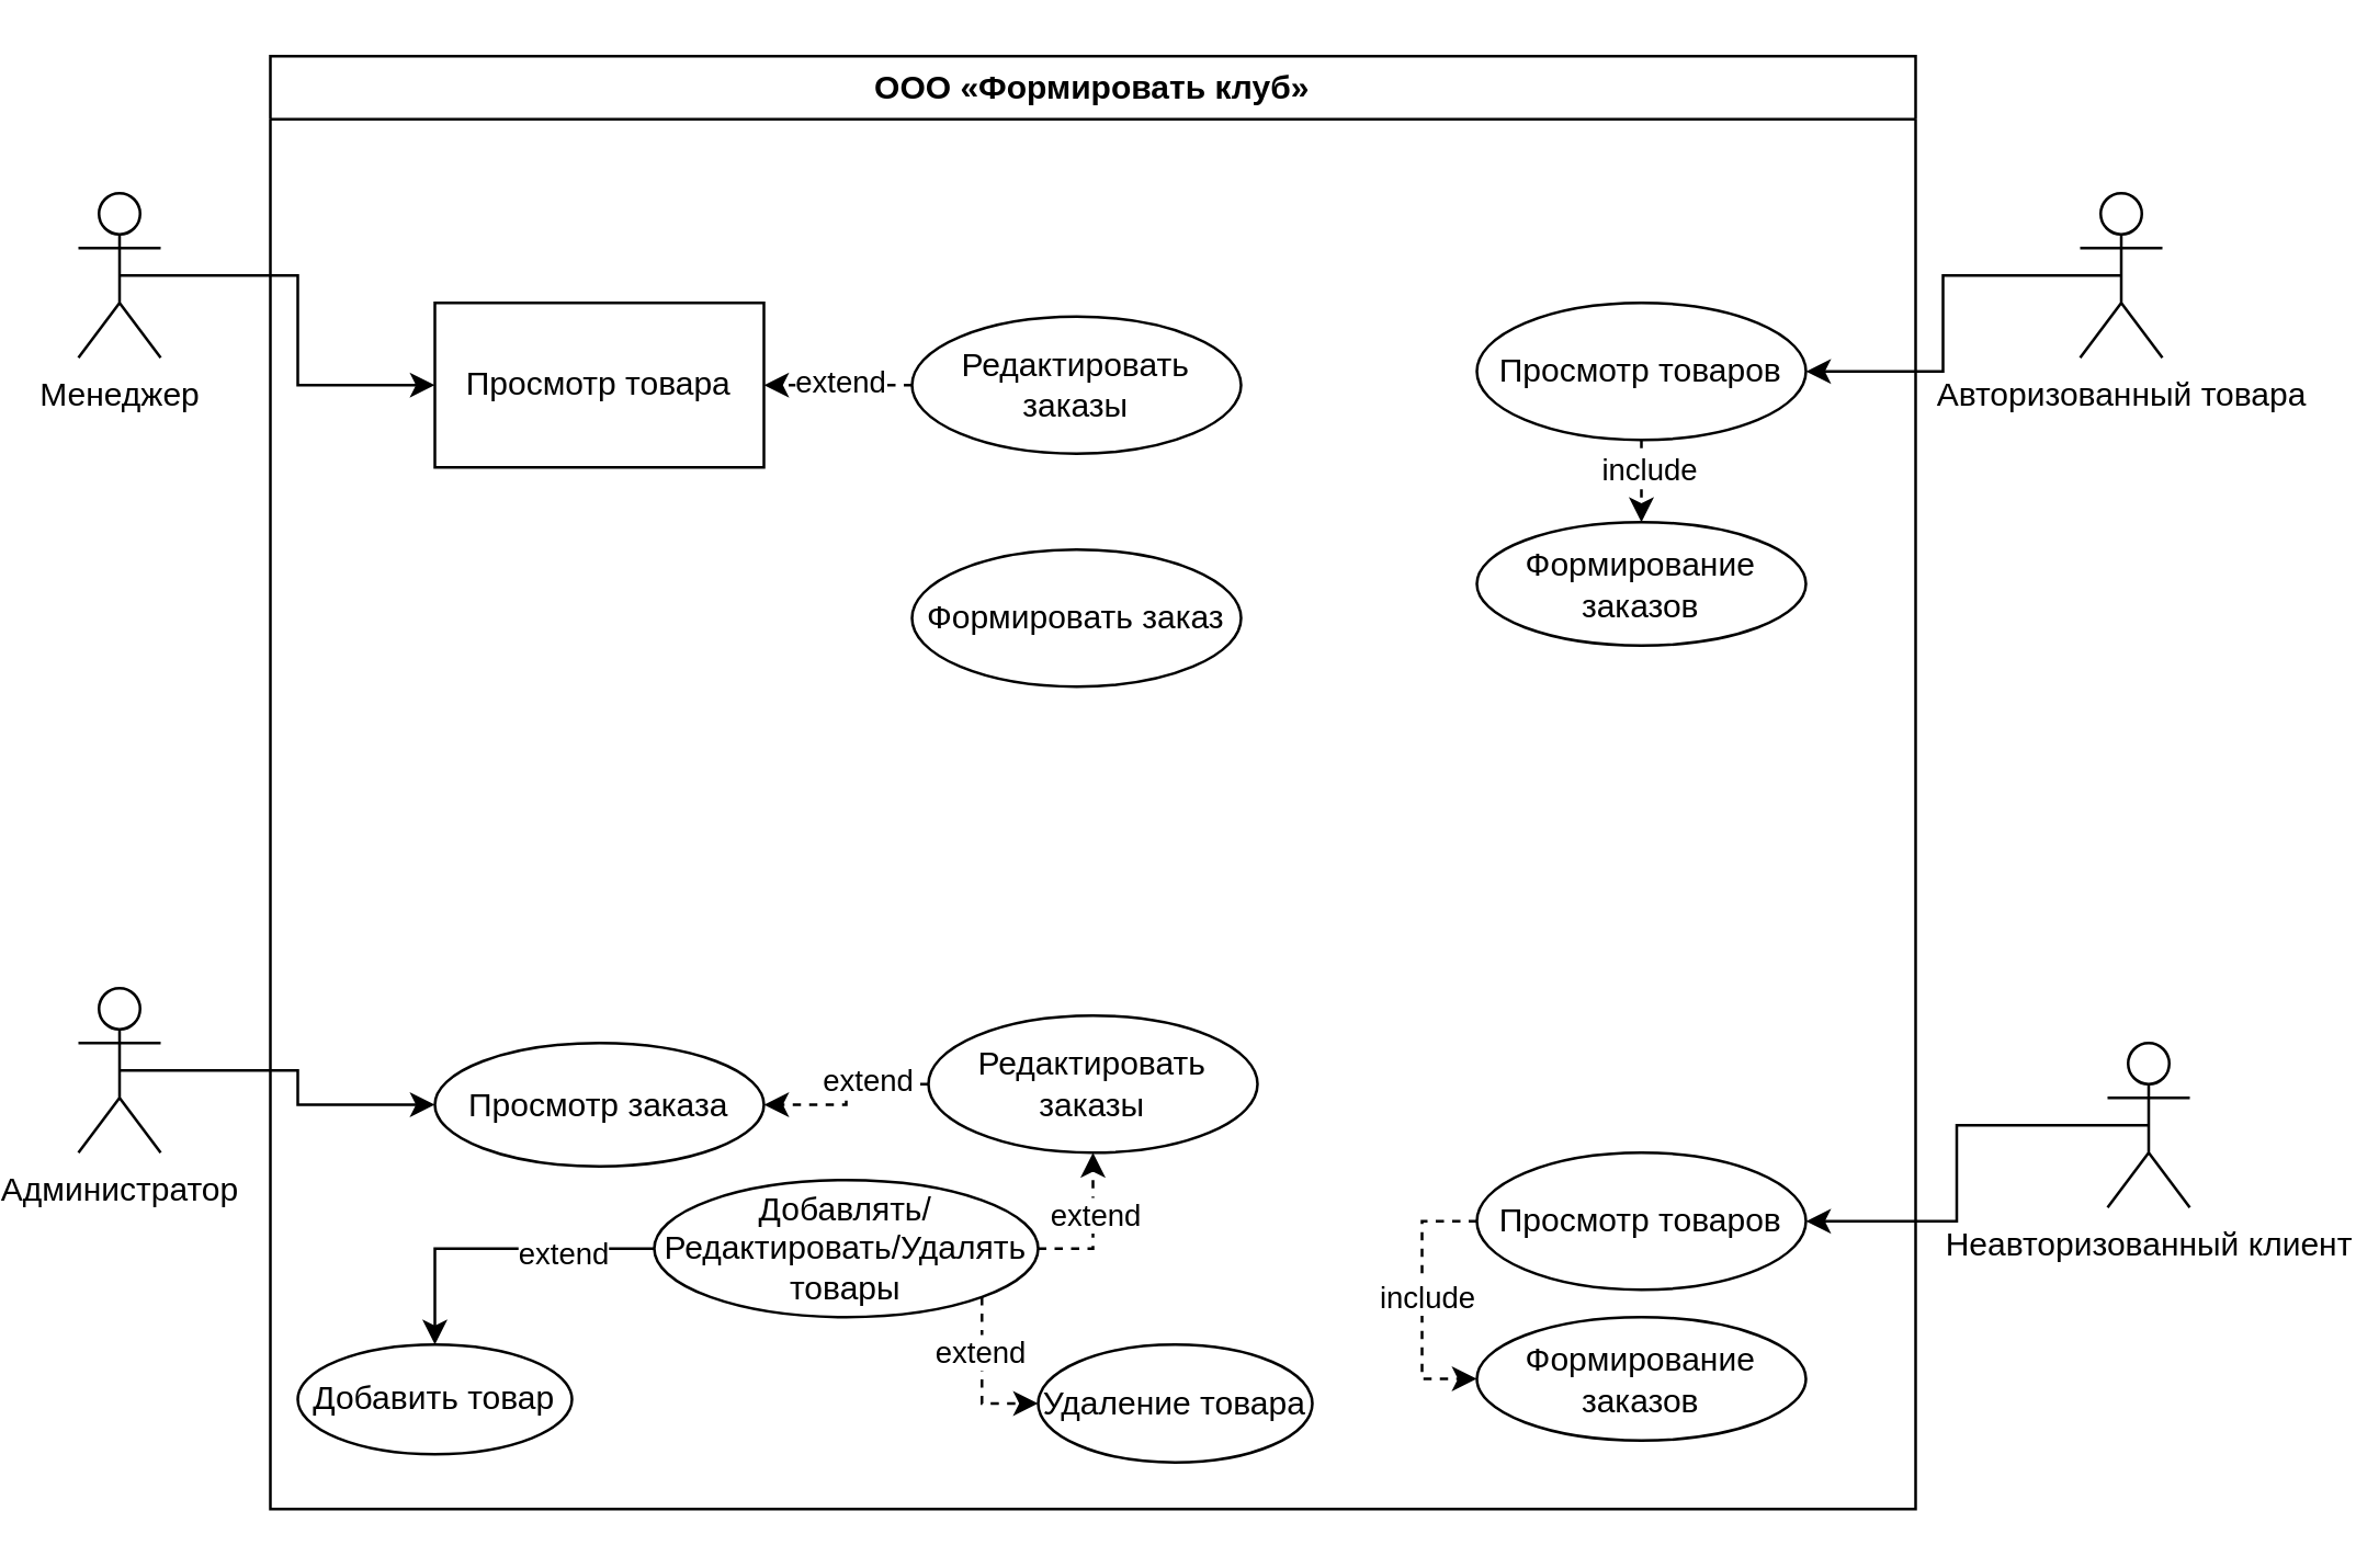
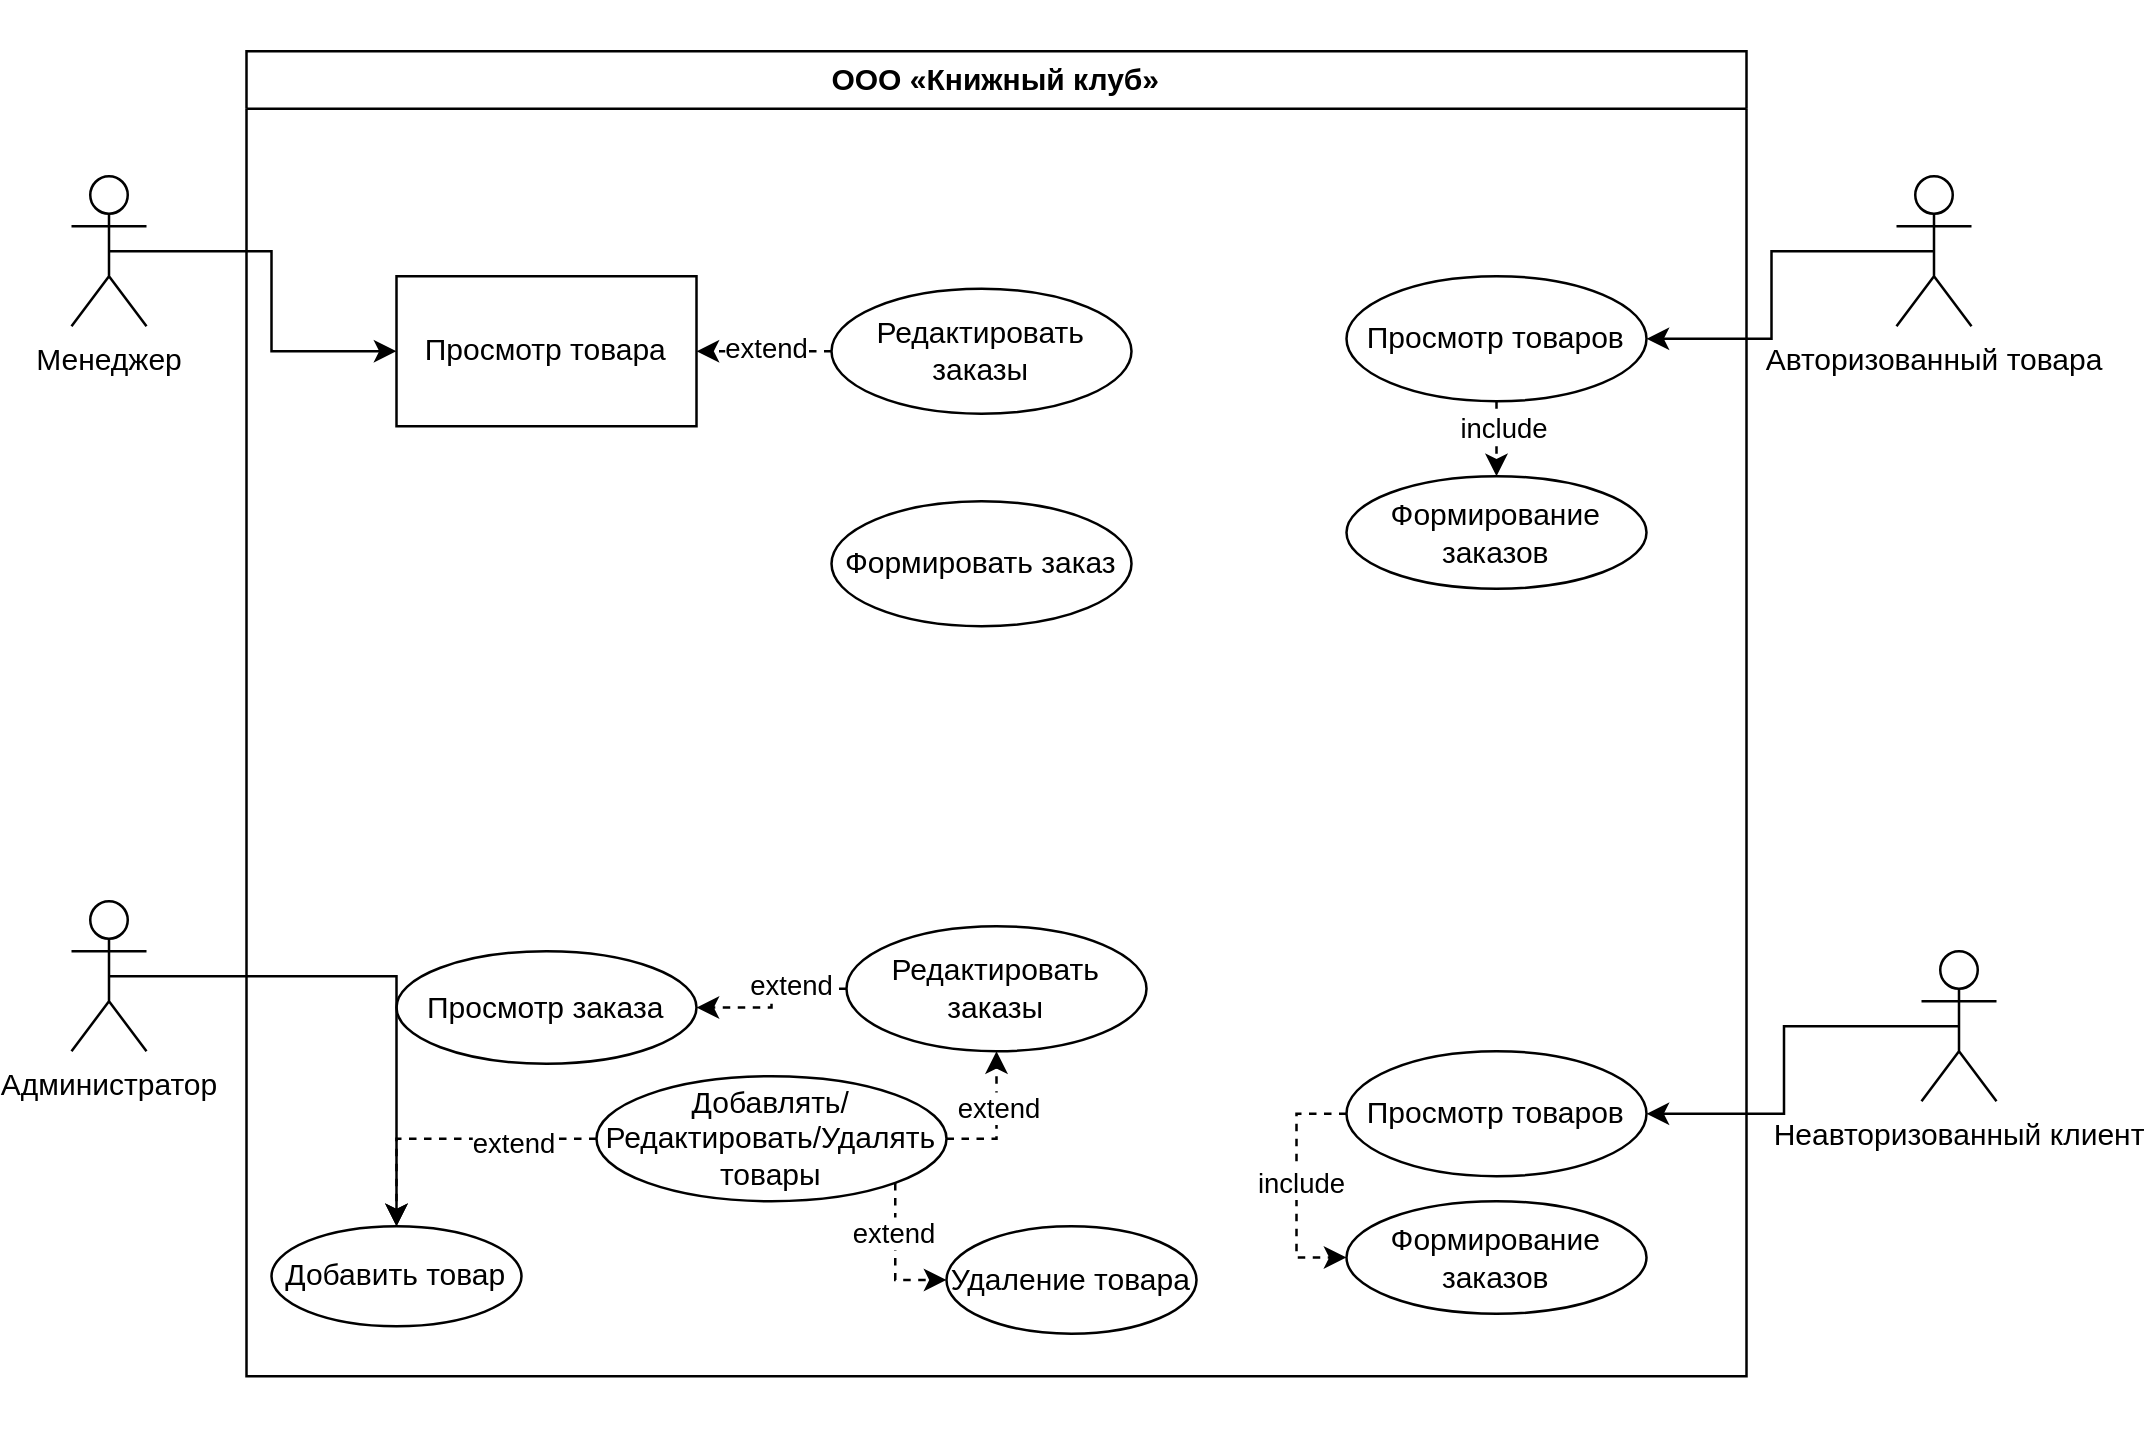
- <mxCell id="2" value="ООО «Формировать клуб»" style="swimlane;whiteSpace=wrap;html=1;" vertex="1" parent="1"><mxGeometry x="90" y="20" width="600" height="530" as="geometry" /></mxCell>
+ <mxCell id="2" value="ООО «Книжный клуб»" style="swimlane;whiteSpace=wrap;html=1;" vertex="1" parent="1"><mxGeometry x="90" y="20" width="600" height="530" as="geometry" /></mxCell>
- <mxCell id="31" style="edgeStyle=orthogonalEdgeStyle;rounded=0;orthogonalLoop=1;jettySize=auto;html=1;exitX=0.5;exitY=0.5;exitDx=0;exitDy=0;exitPerimeter=0;entryX=0;entryY=0.5;entryDx=0;entryDy=0;" edge="1" parent="1" source="32" target="24"><mxGeometry relative="1" as="geometry" /></mxCell>
+ <mxCell id="31" style="edgeStyle=orthogonalEdgeStyle;rounded=0;orthogonalLoop=1;jettySize=auto;html=1;exitX=0.5;exitY=0.5;exitDx=0;exitDy=0;exitPerimeter=0;" edge="1" parent="1" source="32" target="27"><mxGeometry relative="1" as="geometry" /></mxCell>
- <mxCell id="9" style="edgeStyle=orthogonalEdgeStyle;rounded=0;orthogonalLoop=1;jettySize=auto;html=1;exitX=0;exitY=0.5;exitDx=0;exitDy=0;entryX=0.5;entryY=0;entryDx=0;entryDy=0;dashed=0;" edge="1" parent="2" source="13" target="27"><mxGeometry relative="1" as="geometry" /></mxCell>
+ <mxCell id="9" style="edgeStyle=orthogonalEdgeStyle;rounded=0;orthogonalLoop=1;jettySize=auto;html=1;exitX=0;exitY=0.5;exitDx=0;exitDy=0;entryX=0.5;entryY=0;entryDx=0;entryDy=0;dashed=1;" edge="1" parent="2" source="13" target="27"><mxGeometry relative="1" as="geometry" /></mxCell>
